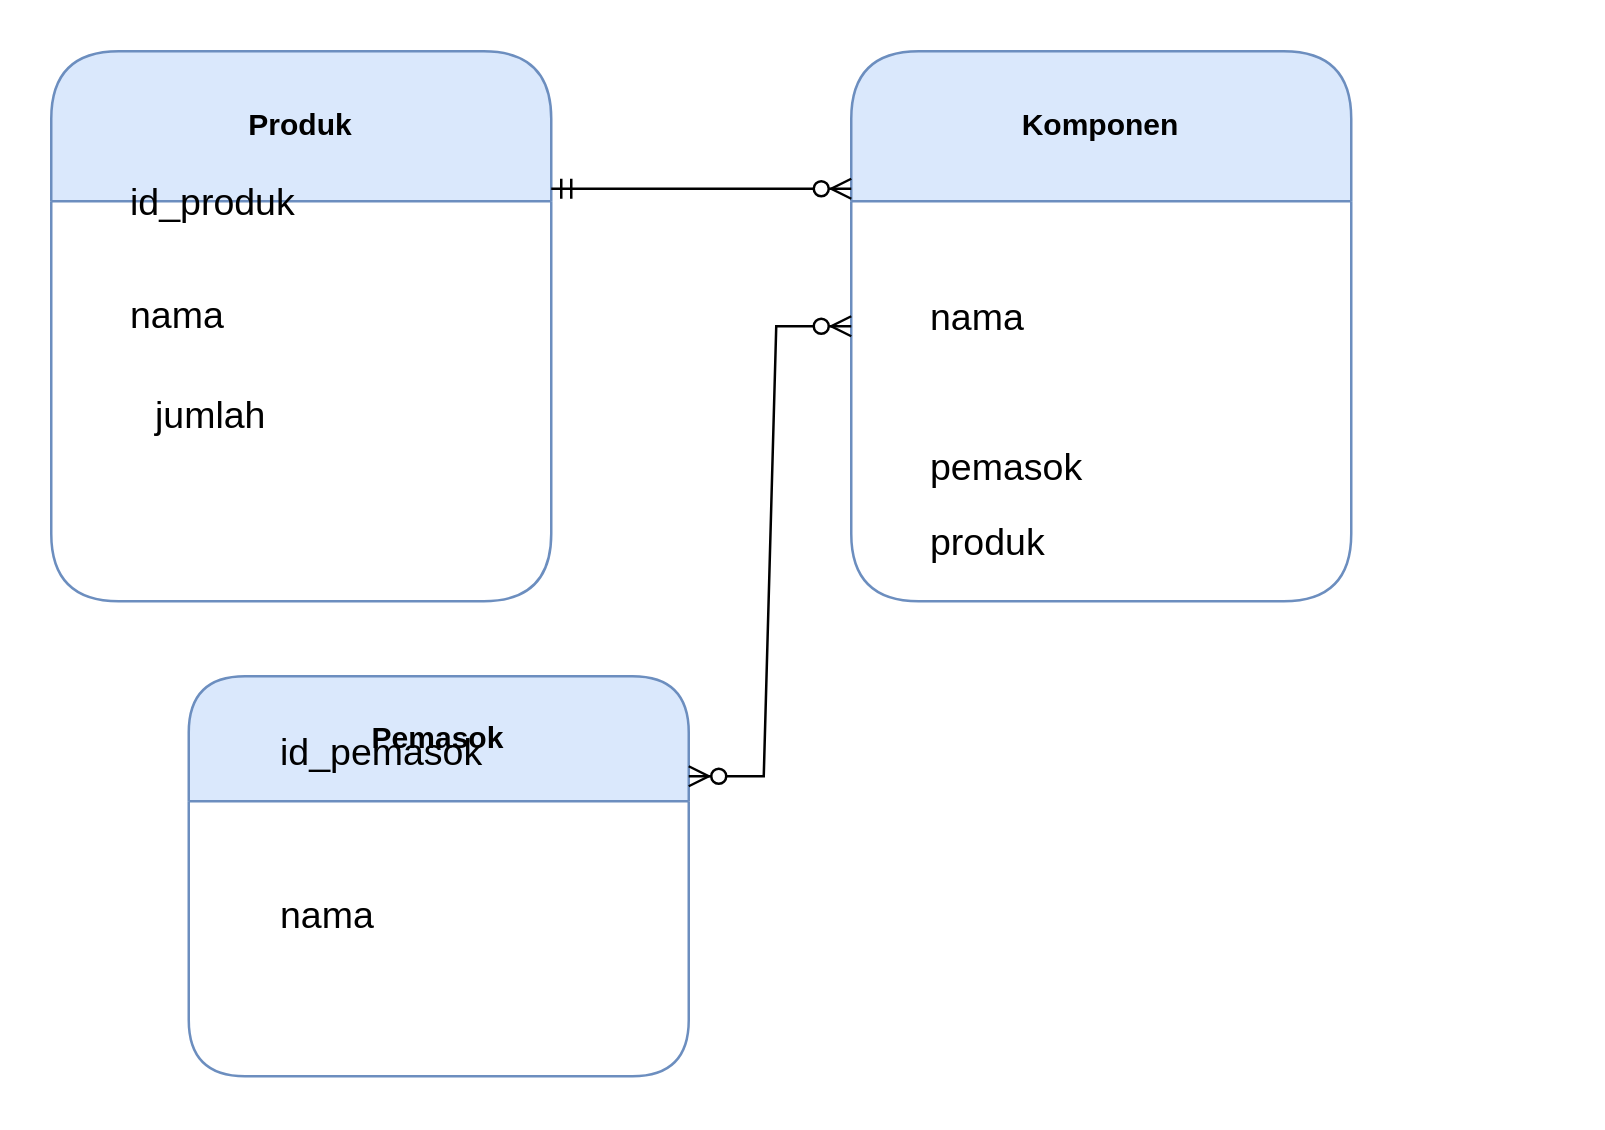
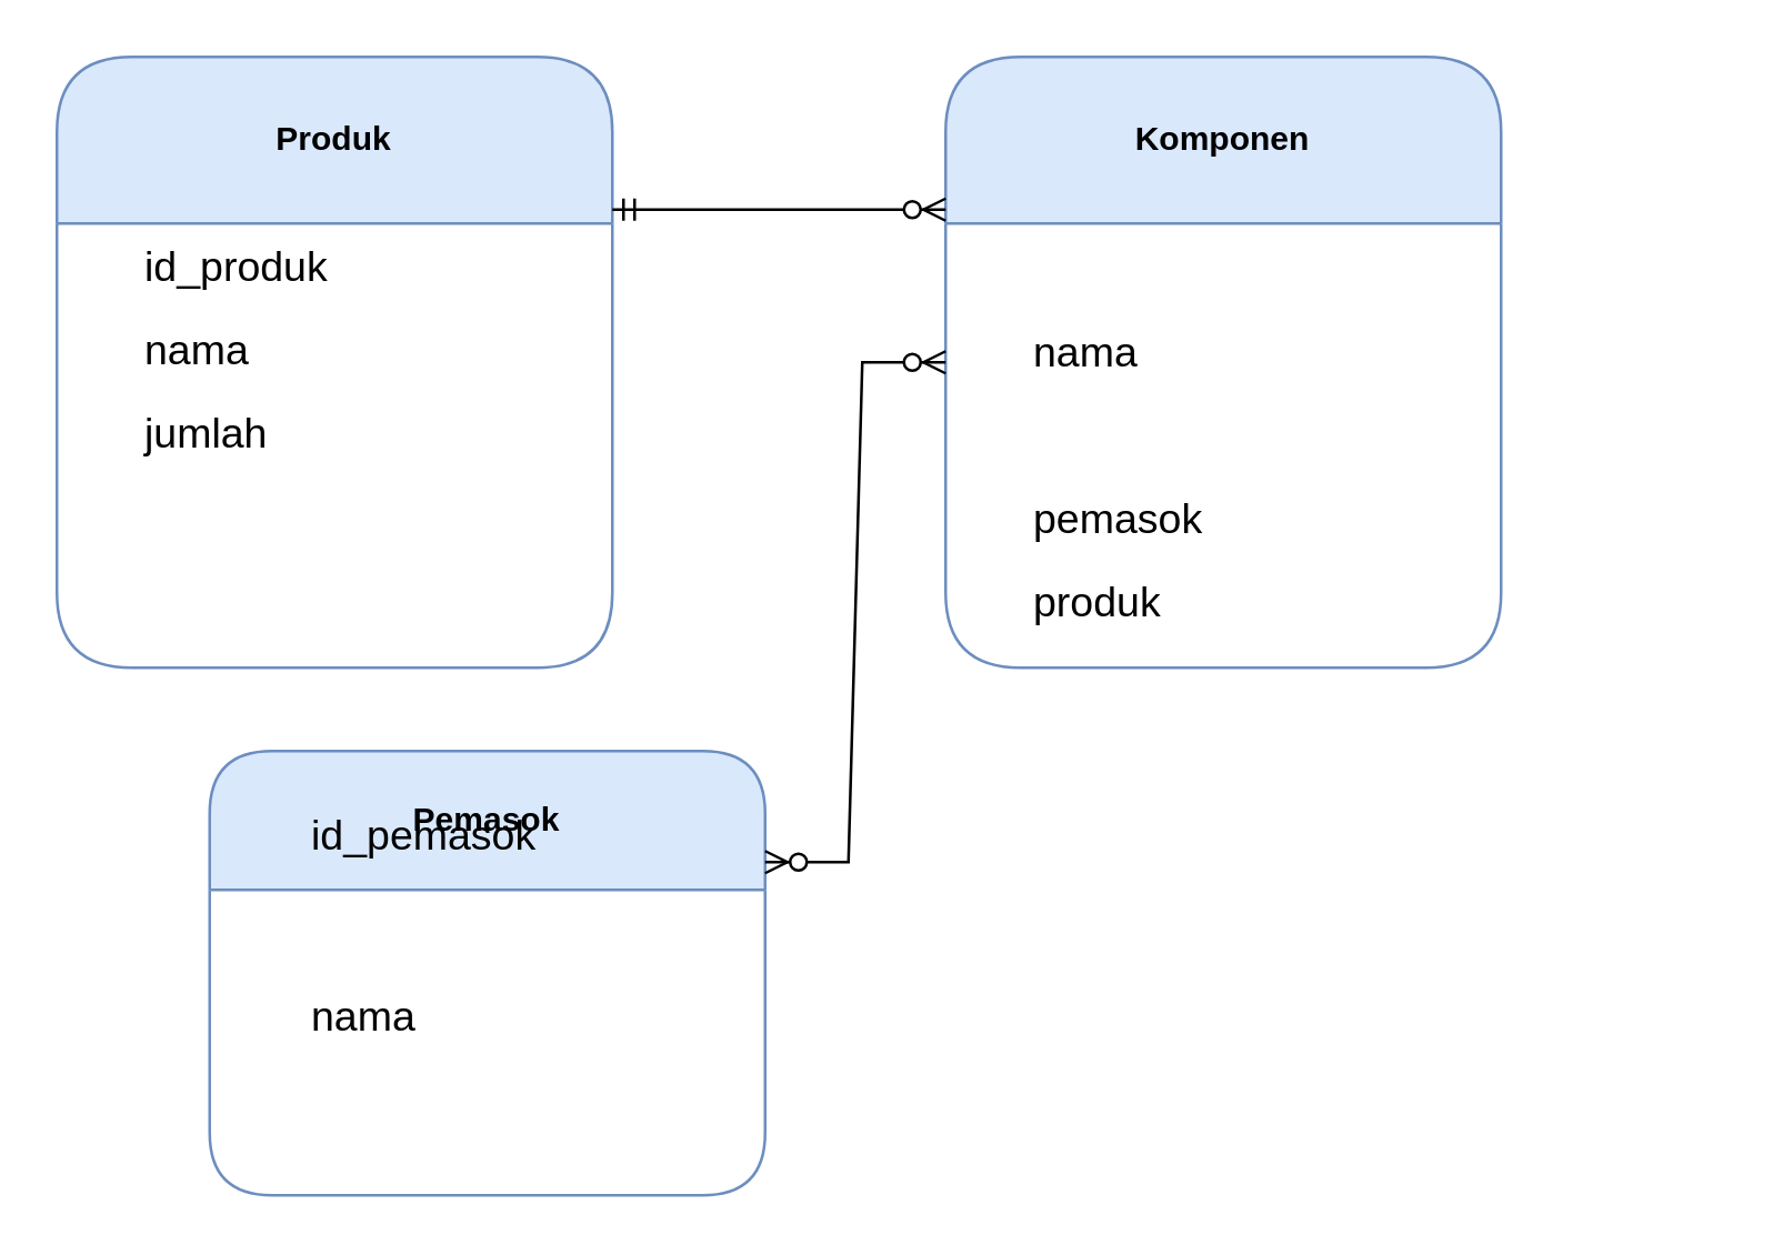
- <mxCell id="10" value="id_produk" style="text;html=1;align=left;verticalAlign=middle;resizable=0;points=[];autosize=1;strokeColor=none;fillColor=none;fontSize=15;" vertex="1" parent="9"><mxGeometry x="30" y="45" width="90" height="30" as="geometry" /></mxCell>
+ <mxCell id="10" value="id_produk" style="text;html=1;align=left;verticalAlign=middle;resizable=0;points=[];autosize=1;strokeColor=none;fillColor=none;fontSize=15;" vertex="1" parent="9"><mxGeometry x="30" y="60" width="90" height="30" as="geometry" /></mxCell>
- <mxCell id="12" value="jumlah" style="text;html=1;align=left;verticalAlign=middle;resizable=0;points=[];autosize=1;strokeColor=none;fillColor=none;fontSize=15;" vertex="1" parent="9"><mxGeometry x="40" y="130" width="70" height="30" as="geometry" /></mxCell>
+ <mxCell id="12" value="jumlah" style="text;html=1;align=left;verticalAlign=middle;resizable=0;points=[];autosize=1;strokeColor=none;fillColor=none;fontSize=15;" vertex="1" parent="9"><mxGeometry x="30" y="120" width="70" height="30" as="geometry" /></mxCell>
